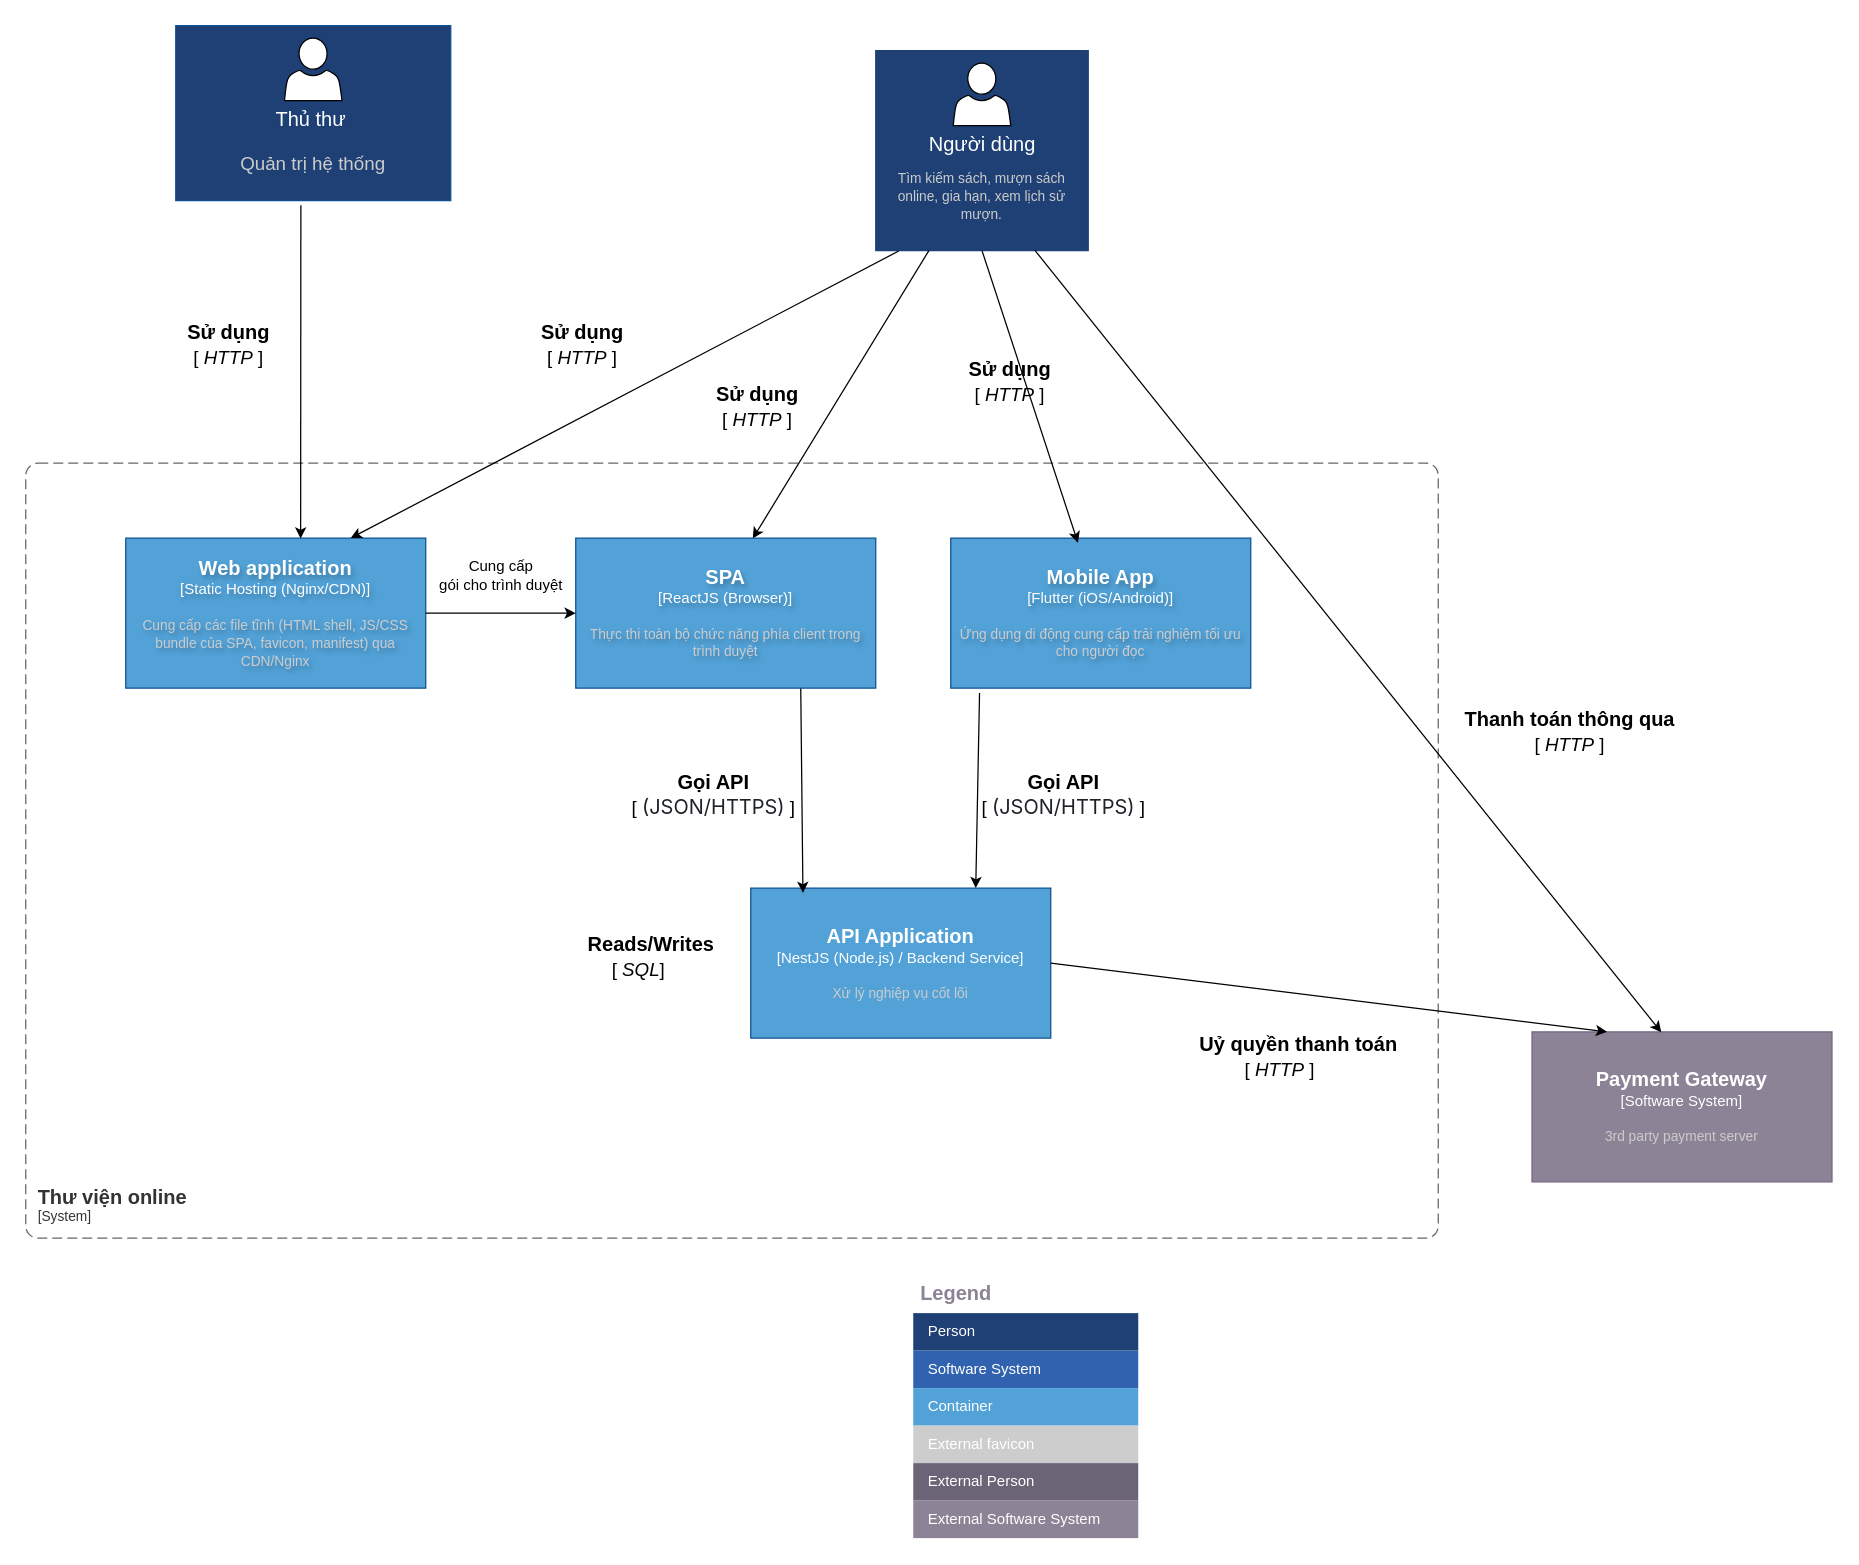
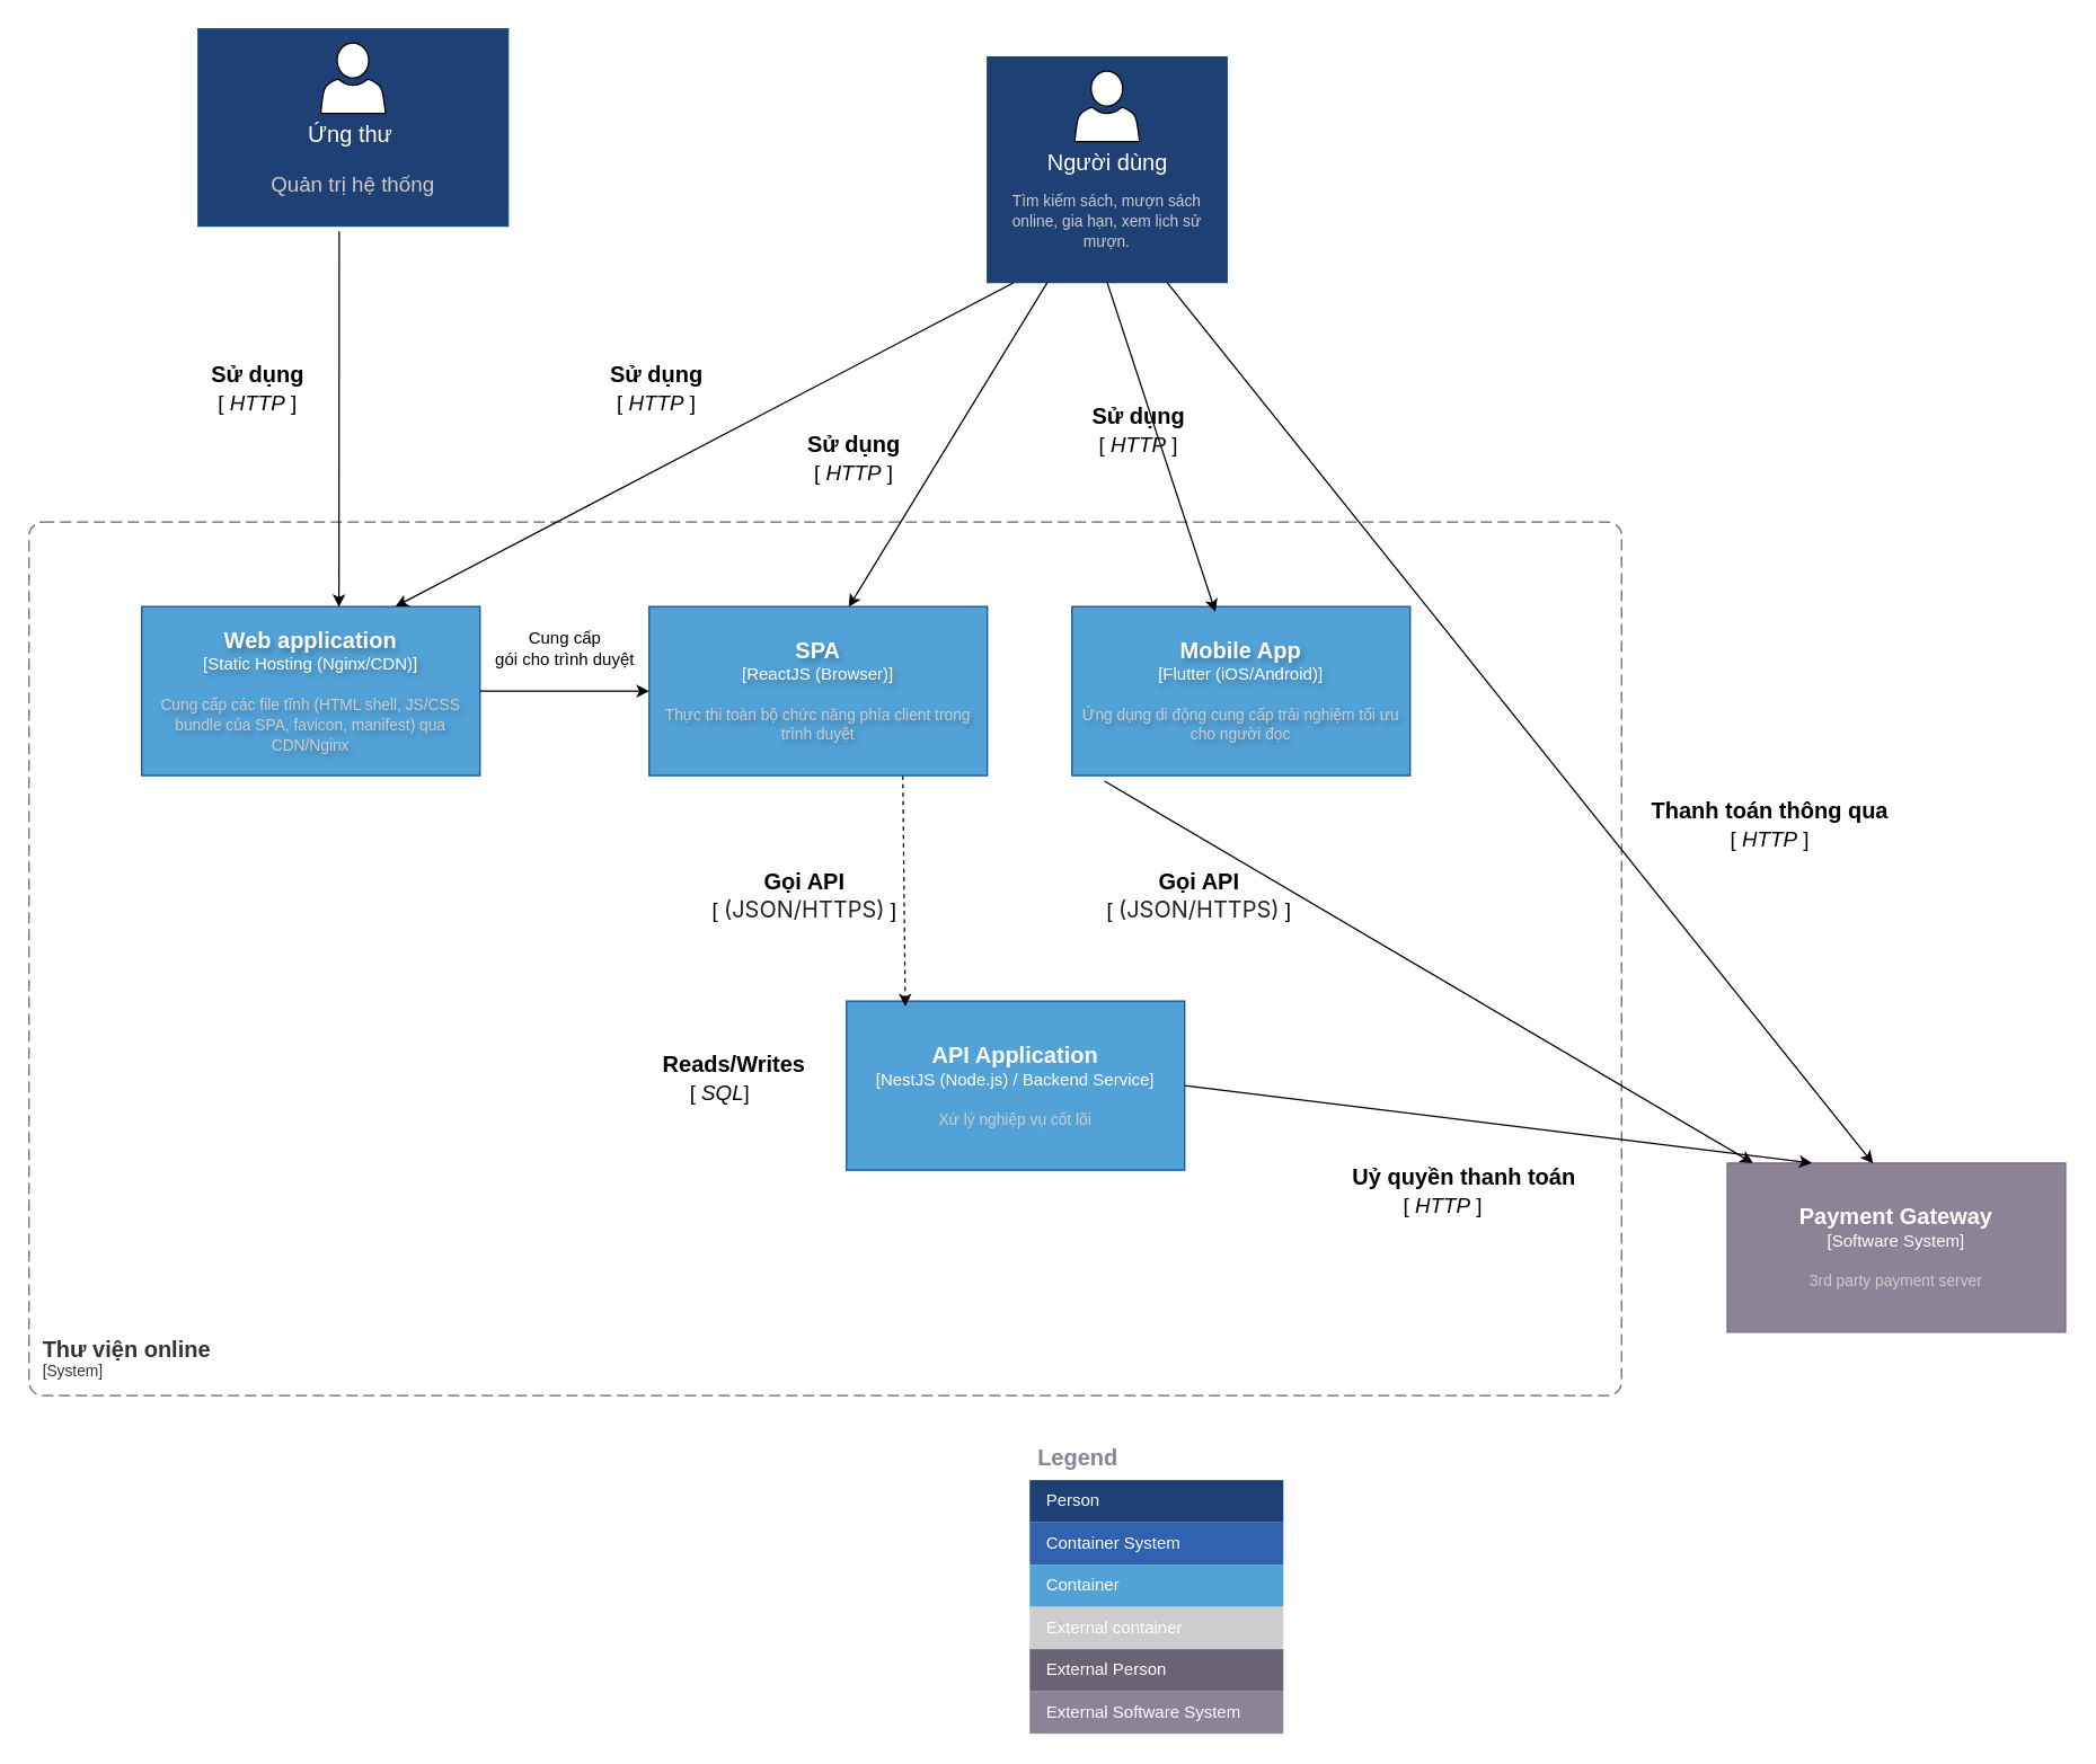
- <mxCell id="7" value="&lt;font style=&quot;font-size: 16px; color: light-dark(rgb(255, 255, 255), rgb(237, 237, 237));&quot;&gt;Thủ thư&amp;nbsp;&lt;/font&gt;" style="text;html=1;align=center;verticalAlign=middle;resizable=0;points=[];autosize=1;strokeColor=none;fillColor=none;labelBackgroundColor=light-dark(#1e4074, #ededed);" vertex="1" parent="1"><mxGeometry x="210" y="80" width="80" height="30" as="geometry" /></mxCell>
+ <mxCell id="7" value="&lt;font style=&quot;font-size: 16px; color: light-dark(rgb(255, 255, 255), rgb(237, 237, 237));&quot;&gt;Ứng thư&amp;nbsp;&lt;/font&gt;" style="text;html=1;align=center;verticalAlign=middle;resizable=0;points=[];autosize=1;strokeColor=none;fillColor=none;labelBackgroundColor=light-dark(#1e4074, #ededed);" vertex="1" parent="1"><mxGeometry x="210" y="80" width="80" height="30" as="geometry" /></mxCell>
- <mxCell id="44" value="" style="endArrow=classic;html=1;rounded=0;exitX=0.096;exitY=1.032;exitDx=0;exitDy=0;exitPerimeter=0;entryX=0.75;entryY=0;entryDx=0;entryDy=0;entryPerimeter=0;" edge="1" parent="1" source="40" target="22"><mxGeometry width="50" height="50" relative="1" as="geometry"><mxPoint x="640" y="620" as="sourcePoint" /><mxPoint x="642" y="784" as="targetPoint" /></mxGeometry></mxCell>
+ <mxCell id="44" value="" style="endArrow=classic;html=1;rounded=0;exitX=0.096;exitY=1.032;exitDx=0;exitDy=0;exitPerimeter=0;" edge="1" parent="1" source="40" target="24"><mxGeometry width="50" height="50" relative="1" as="geometry"><mxPoint x="640" y="620" as="sourcePoint" /><mxPoint x="642" y="784" as="targetPoint" /></mxGeometry></mxCell>
- <mxCell id="35" value="" style="endArrow=classic;html=1;rounded=0;exitX=0.75;exitY=1;exitDx=0;exitDy=0;exitPerimeter=0;entryX=0.174;entryY=0.032;entryDx=0;entryDy=0;entryPerimeter=0;" edge="1" parent="1" source="41" target="22"><mxGeometry width="50" height="50" relative="1" as="geometry"><mxPoint x="80" y="360" as="sourcePoint" /><mxPoint x="282" y="560" as="targetPoint" /></mxGeometry></mxCell>
+ <mxCell id="35" value="" style="endArrow=classic;html=1;rounded=0;exitX=0.75;exitY=1;exitDx=0;exitDy=0;exitPerimeter=0;entryX=0.174;entryY=0.032;entryDx=0;entryDy=0;entryPerimeter=0;dashed=1;" edge="1" parent="1" source="41" target="22"><mxGeometry width="50" height="50" relative="1" as="geometry"><mxPoint x="80" y="360" as="sourcePoint" /><mxPoint x="282" y="560" as="targetPoint" /></mxGeometry></mxCell>
- <mxCell id="12" value="Software System" style="shape=partialRectangle;html=1;whiteSpace=wrap;connectable=0;strokeColor=inherit;overflow=hidden;fillColor=#3162AF;top=0;left=0;bottom=0;right=0;pointerEvents=1;fontSize=12;align=left;fontColor=#FFFFFF;gradientColor=none;spacingLeft=10;spacingRight=4;" vertex="1" parent="11"><mxGeometry width="180" height="30" as="geometry"><mxRectangle width="180" height="30" as="alternateBounds" /></mxGeometry></mxCell>
+ <mxCell id="12" value="Container System" style="shape=partialRectangle;html=1;whiteSpace=wrap;connectable=0;strokeColor=inherit;overflow=hidden;fillColor=#3162AF;top=0;left=0;bottom=0;right=0;pointerEvents=1;fontSize=12;align=left;fontColor=#FFFFFF;gradientColor=none;spacingLeft=10;spacingRight=4;" vertex="1" parent="11"><mxGeometry width="180" height="30" as="geometry"><mxRectangle width="180" height="30" as="alternateBounds" /></mxGeometry></mxCell>
- <mxCell id="16" value="External favicon" style="shape=partialRectangle;html=1;whiteSpace=wrap;connectable=0;strokeColor=inherit;overflow=hidden;fillColor=light-dark(#cdcdcd, #235b88);top=0;left=0;bottom=0;right=0;pointerEvents=1;fontSize=12;align=left;fontColor=#FFFFFF;gradientColor=none;spacingLeft=10;spacingRight=4;" vertex="1" parent="15"><mxGeometry width="180" height="30" as="geometry"><mxRectangle width="180" height="30" as="alternateBounds" /></mxGeometry></mxCell>
+ <mxCell id="16" value="External container" style="shape=partialRectangle;html=1;whiteSpace=wrap;connectable=0;strokeColor=inherit;overflow=hidden;fillColor=light-dark(#cdcdcd, #235b88);top=0;left=0;bottom=0;right=0;pointerEvents=1;fontSize=12;align=left;fontColor=#FFFFFF;gradientColor=none;spacingLeft=10;spacingRight=4;" vertex="1" parent="15"><mxGeometry width="180" height="30" as="geometry"><mxRectangle width="180" height="30" as="alternateBounds" /></mxGeometry></mxCell>
